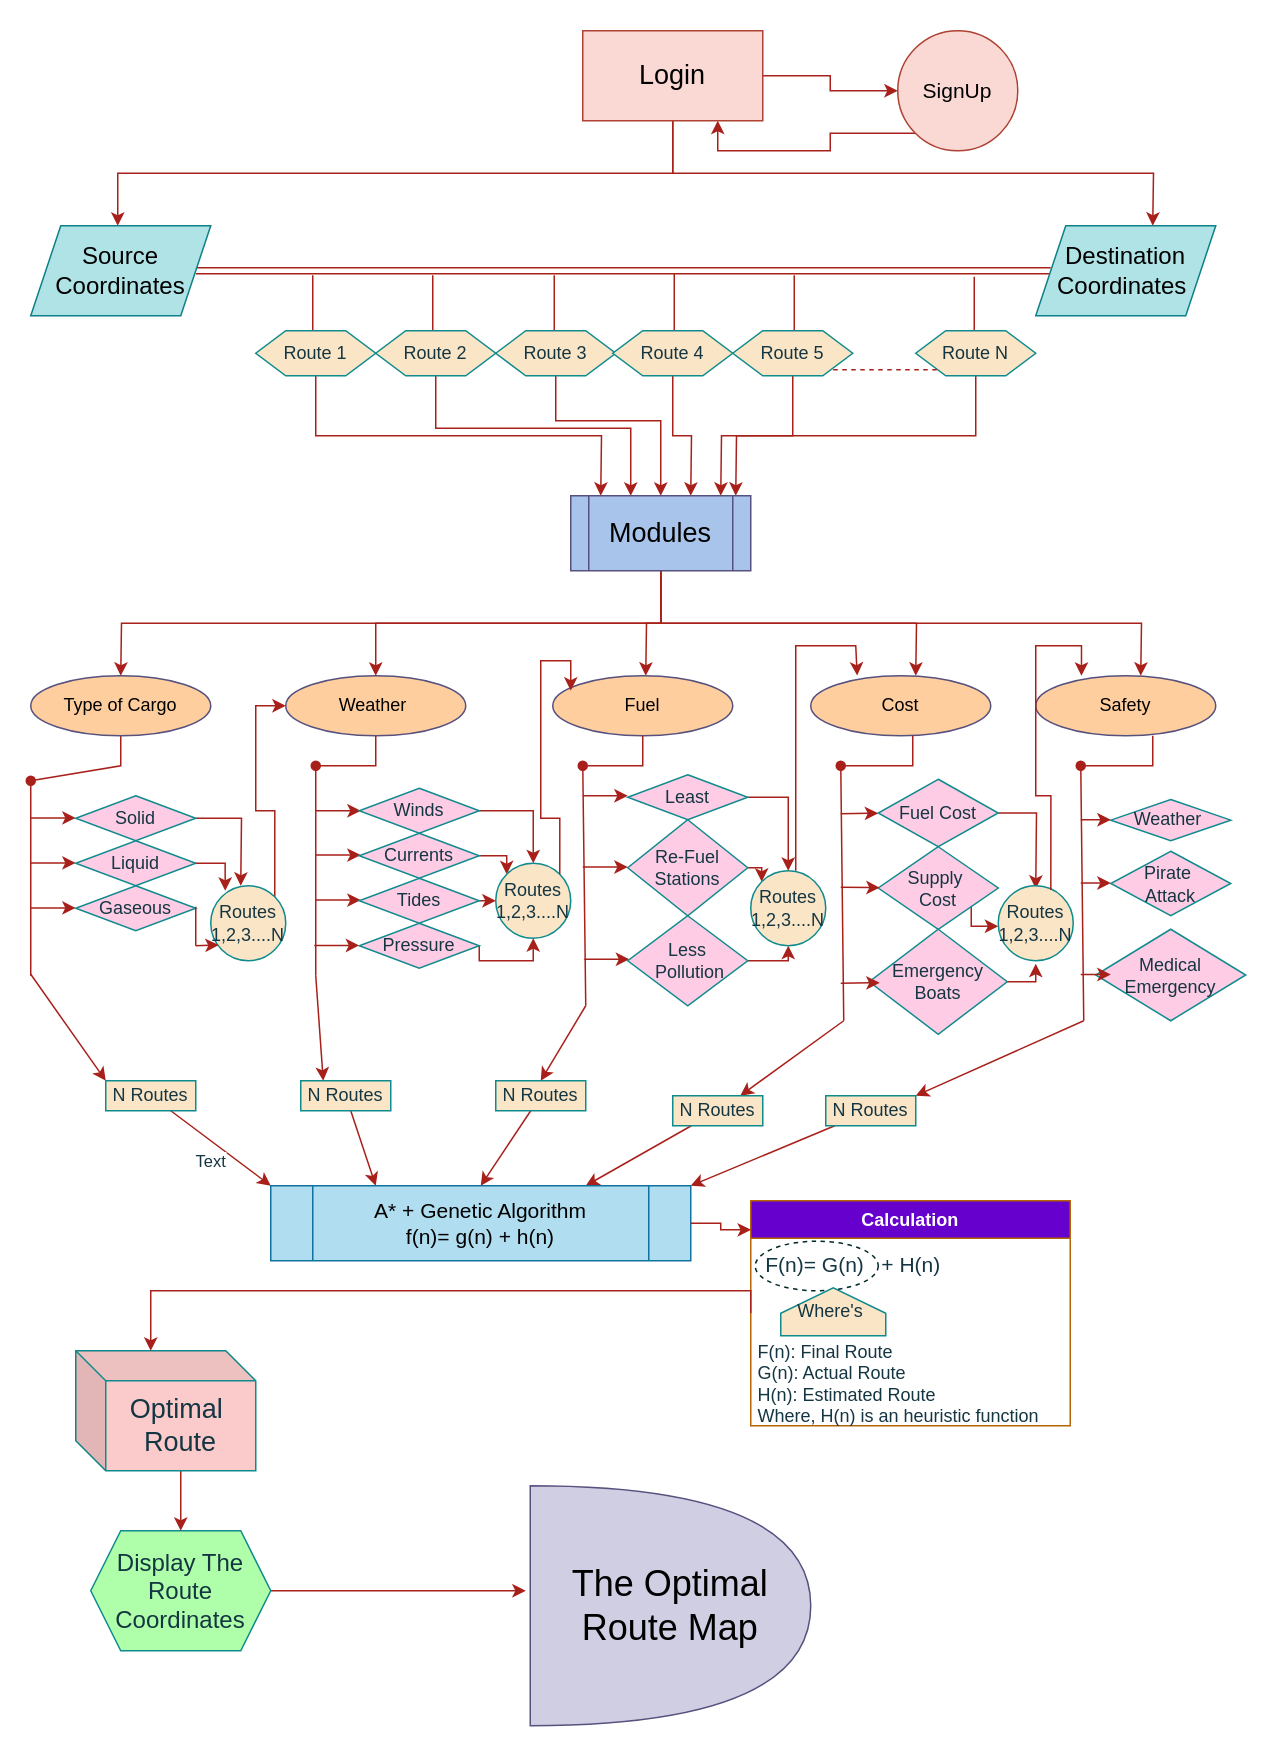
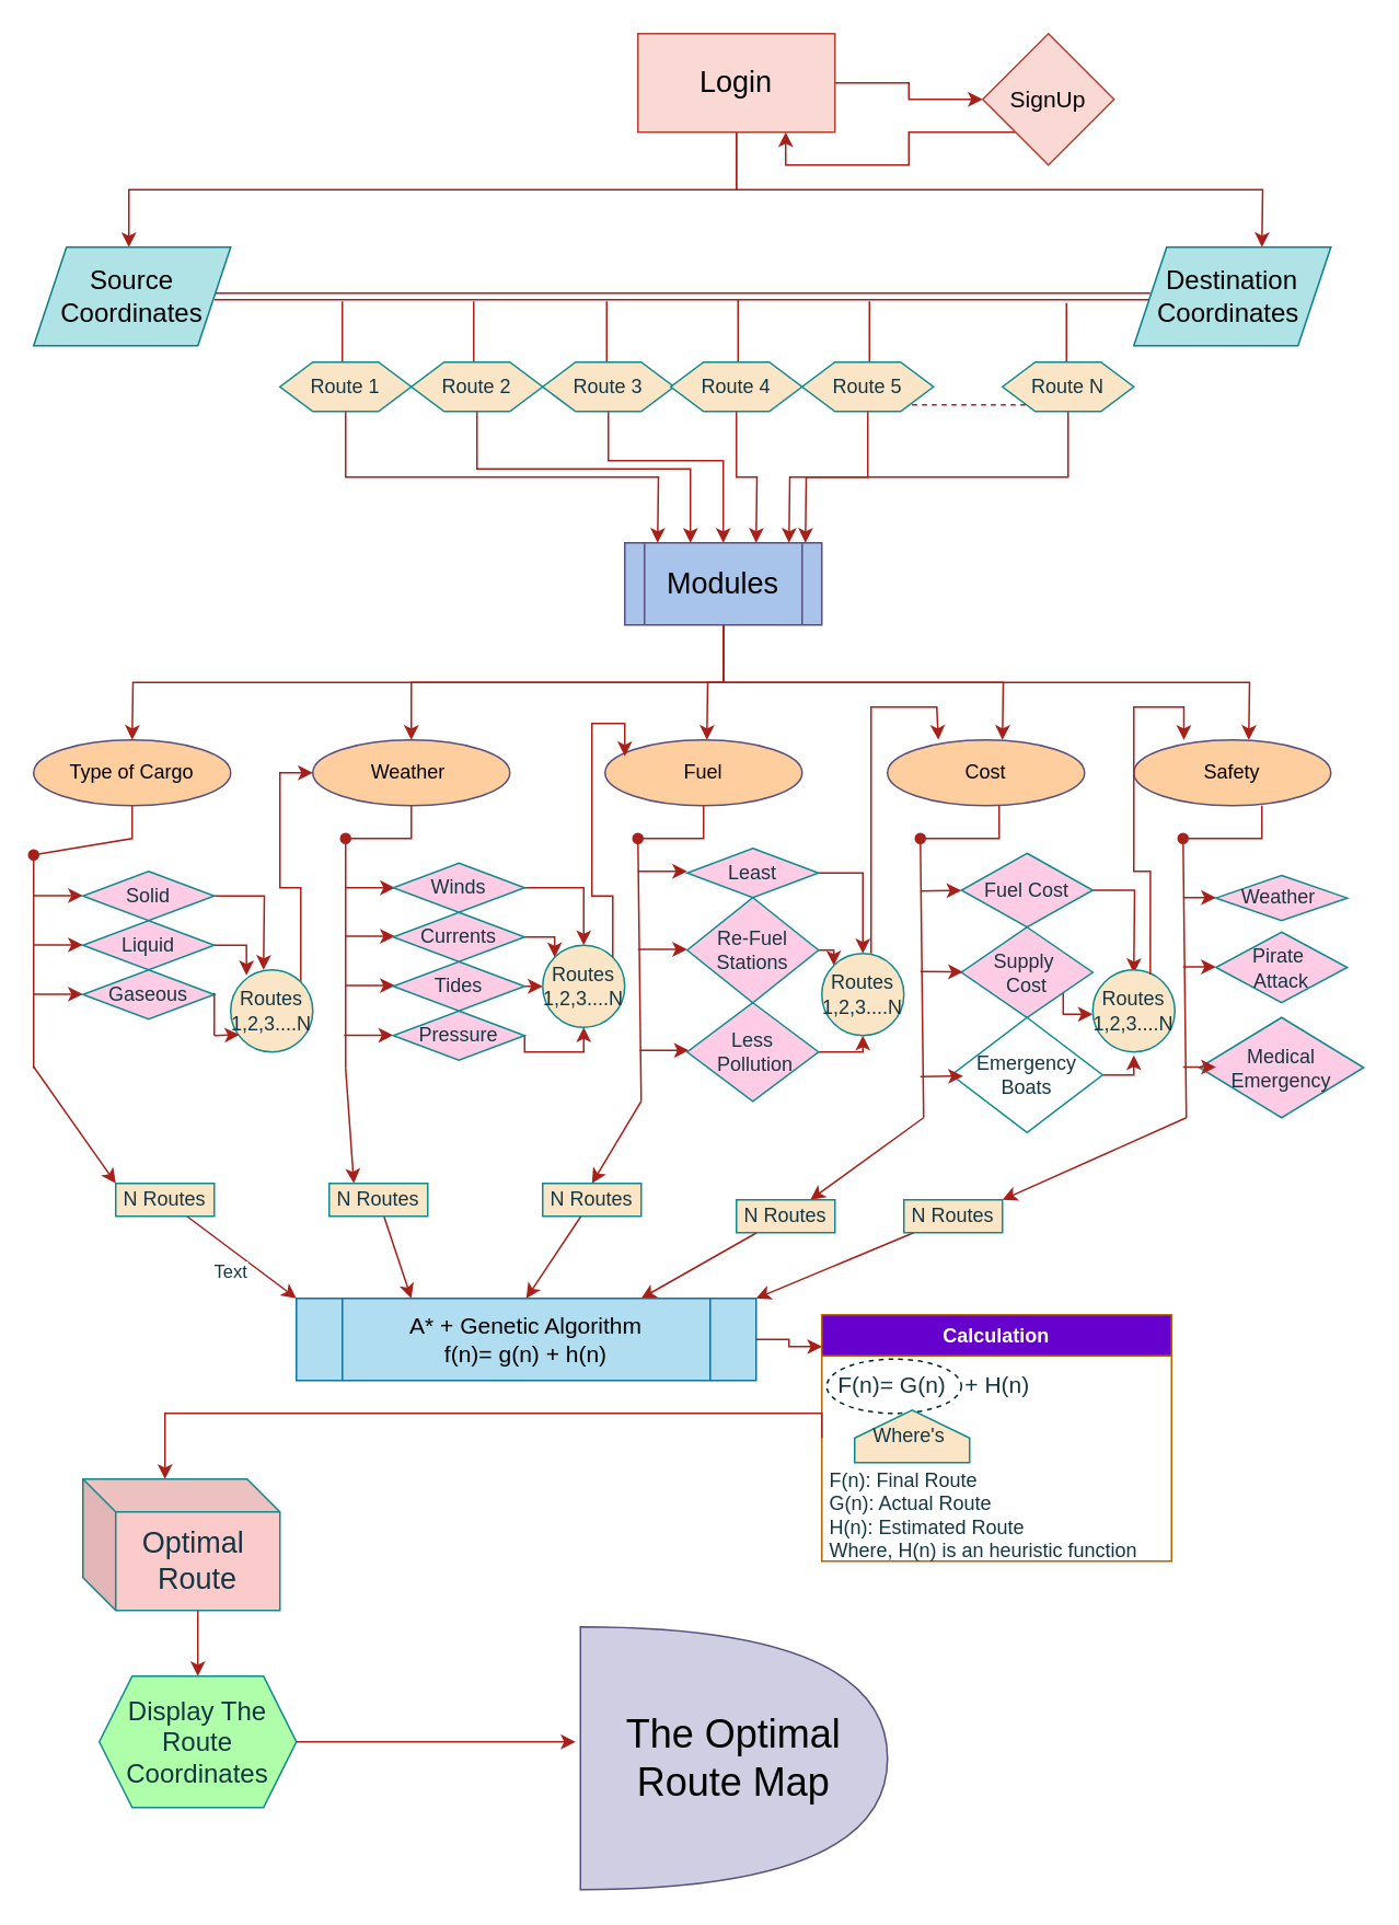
- <mxCell id="7" value="&lt;font style=&quot;font-size: 14px;&quot;&gt;SignUp&lt;/font&gt;" style="ellipse;whiteSpace=wrap;html=1;strokeColor=#ae4132;fillColor=#fad9d5;" vertex="1" parent="1"><mxGeometry x="598" y="20" width="80" height="80" as="geometry" /></mxCell>
+ <mxCell id="7" value="&lt;font style=&quot;font-size: 14px;&quot;&gt;SignUp&lt;/font&gt;" style="rhombus;whiteSpace=wrap;html=1;strokeColor=#ae4132;fillColor=#fad9d5;" vertex="1" parent="1"><mxGeometry x="598" y="20" width="80" height="80" as="geometry" /></mxCell>
- <mxCell id="93" value="Emergency&lt;div&gt;Boats&lt;/div&gt;" style="rhombus;whiteSpace=wrap;html=1;strokeColor=#0F8B8D;fontColor=#143642;fillColor=#FFCCE6;" vertex="1" parent="1"><mxGeometry x="579" y="619" width="92" height="70" as="geometry" /></mxCell>
+ <mxCell id="93" value="Emergency&lt;div&gt;Boats&lt;/div&gt;" style="rhombus;whiteSpace=wrap;html=1;strokeColor=#0F8B8D;fontColor=#143642;fillColor=#ffffff;" vertex="1" parent="1"><mxGeometry x="579" y="619" width="92" height="70" as="geometry" /></mxCell>
